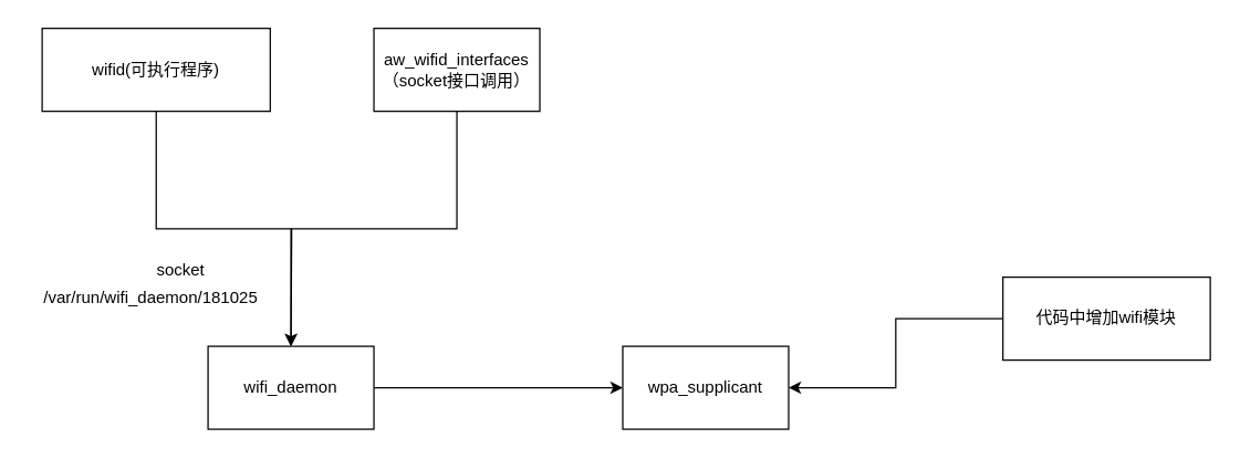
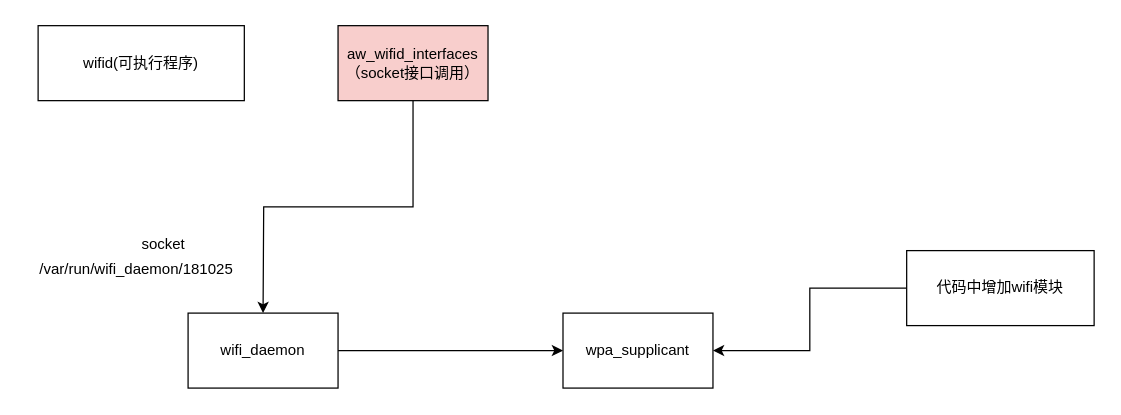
- <mxCell id="8" value="aw_wifid_interfaces（socket接口调用）" style="rounded=0;whiteSpace=wrap;html=1;" vertex="1" parent="1"><mxGeometry x="270" y="20" width="120" height="60" as="geometry" /></mxCell>
+ <mxCell id="8" value="aw_wifid_interfaces（socket接口调用）" style="rounded=0;whiteSpace=wrap;html=1;fillColor=#f8cecc;" vertex="1" parent="1"><mxGeometry x="270" y="20" width="120" height="60" as="geometry" /></mxCell>
- <mxCell id="2" style="edgeStyle=orthogonalEdgeStyle;rounded=0;orthogonalLoop=1;jettySize=auto;html=1;entryX=0.5;entryY=0;entryDx=0;entryDy=0;" edge="1" parent="1" source="3" target="5"><mxGeometry relative="1" as="geometry" /></mxCell>
